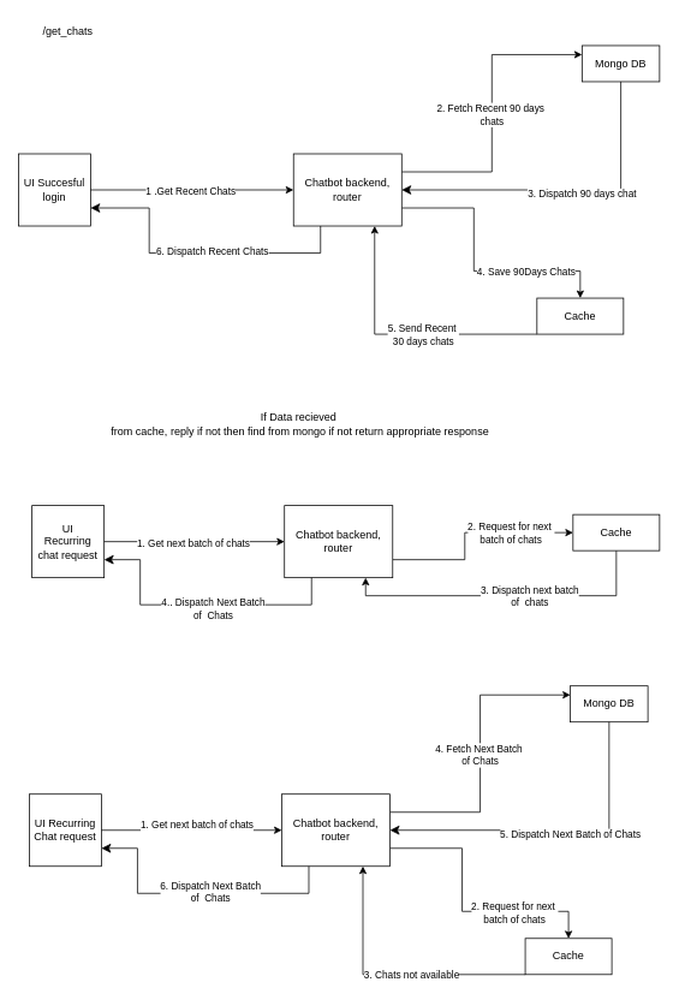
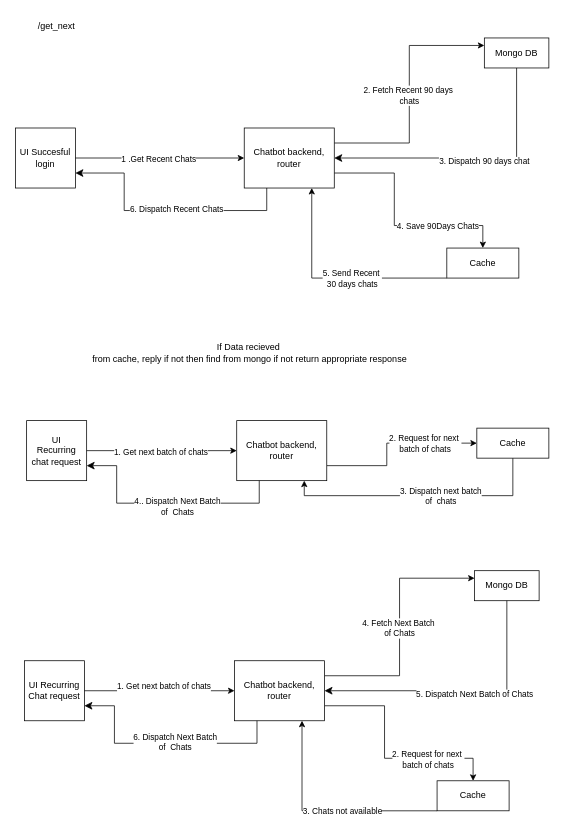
- <mxCell id="18" value="/get_chats" style="text;html=1;align=center;verticalAlign=middle;whiteSpace=wrap;rounded=0;" vertex="1" parent="1"><mxGeometry x="45" y="20" width="60" height="30" as="geometry" /></mxCell>
+ <mxCell id="18" value="/get_next" style="text;html=1;align=center;verticalAlign=middle;whiteSpace=wrap;rounded=0;" vertex="1" parent="1"><mxGeometry x="45" y="20" width="60" height="30" as="geometry" /></mxCell>
